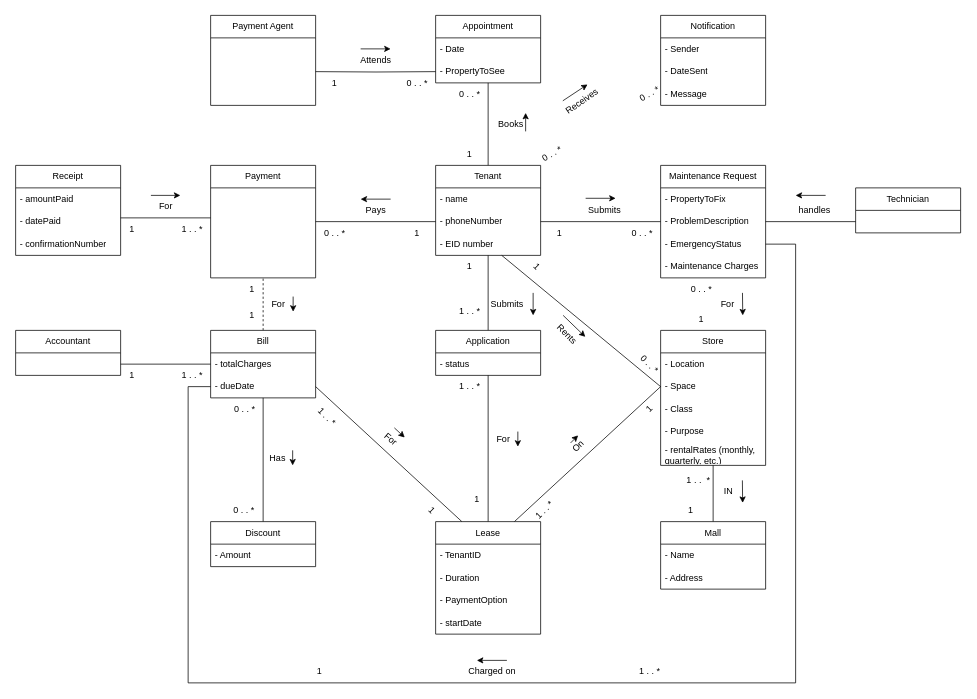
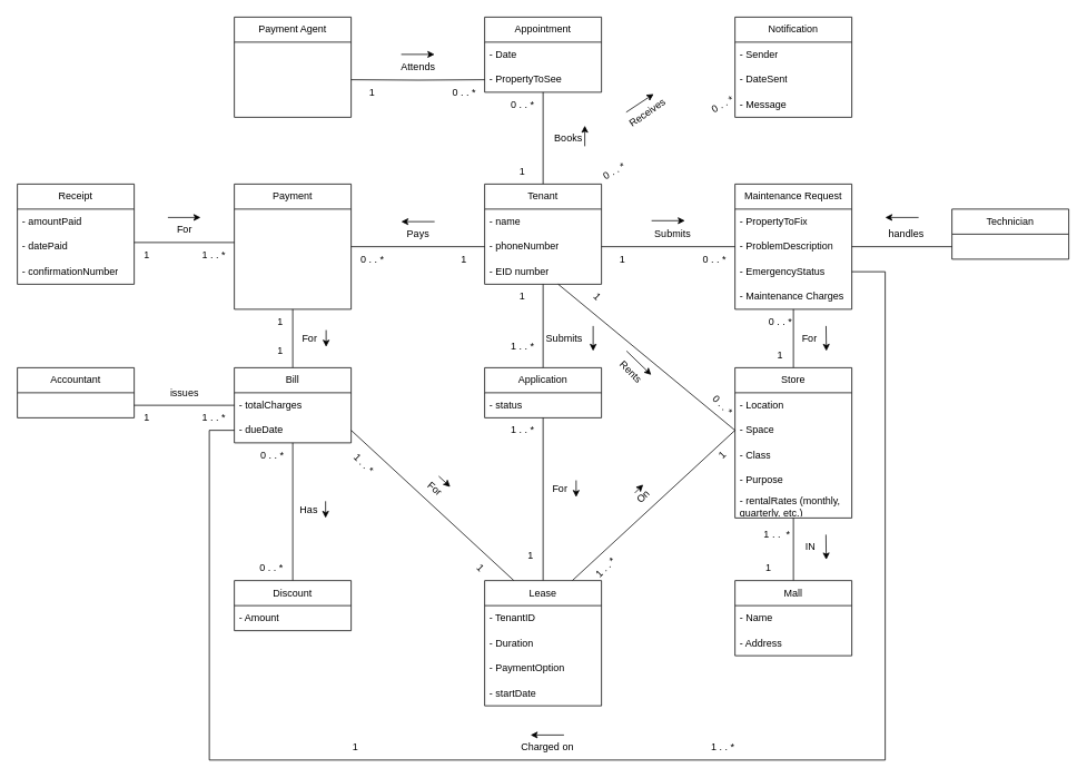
- <mxCell id="16" style="edgeStyle=orthogonalEdgeStyle;rounded=0;orthogonalLoop=1;jettySize=auto;html=1;exitX=0.5;exitY=0;exitDx=0;exitDy=0;endArrow=none;endFill=0;dashed=1;" edge="1" parent="1" source="17" target="15"><mxGeometry relative="1" as="geometry" /></mxCell>
+ <mxCell id="16" style="edgeStyle=orthogonalEdgeStyle;rounded=0;orthogonalLoop=1;jettySize=auto;html=1;exitX=0.5;exitY=0;exitDx=0;exitDy=0;endArrow=none;endFill=0;" edge="1" parent="1" source="17" target="15"><mxGeometry relative="1" as="geometry" /></mxCell>
+ <mxCell id="34" style="edgeStyle=orthogonalEdgeStyle;rounded=0;orthogonalLoop=1;jettySize=auto;html=1;exitX=0.5;exitY=0;exitDx=0;exitDy=0;endArrow=none;endFill=0;" edge="1" parent="1" source="35" target="45"><mxGeometry relative="1" as="geometry" /></mxCell>
+ <mxCell id="93" value="issues" style="text;html=1;align=center;verticalAlign=middle;resizable=0;points=[];autosize=1;strokeColor=none;fillColor=none;" vertex="1" parent="1"><mxGeometry x="190" y="455" width="60" height="30" as="geometry" /></mxCell>
